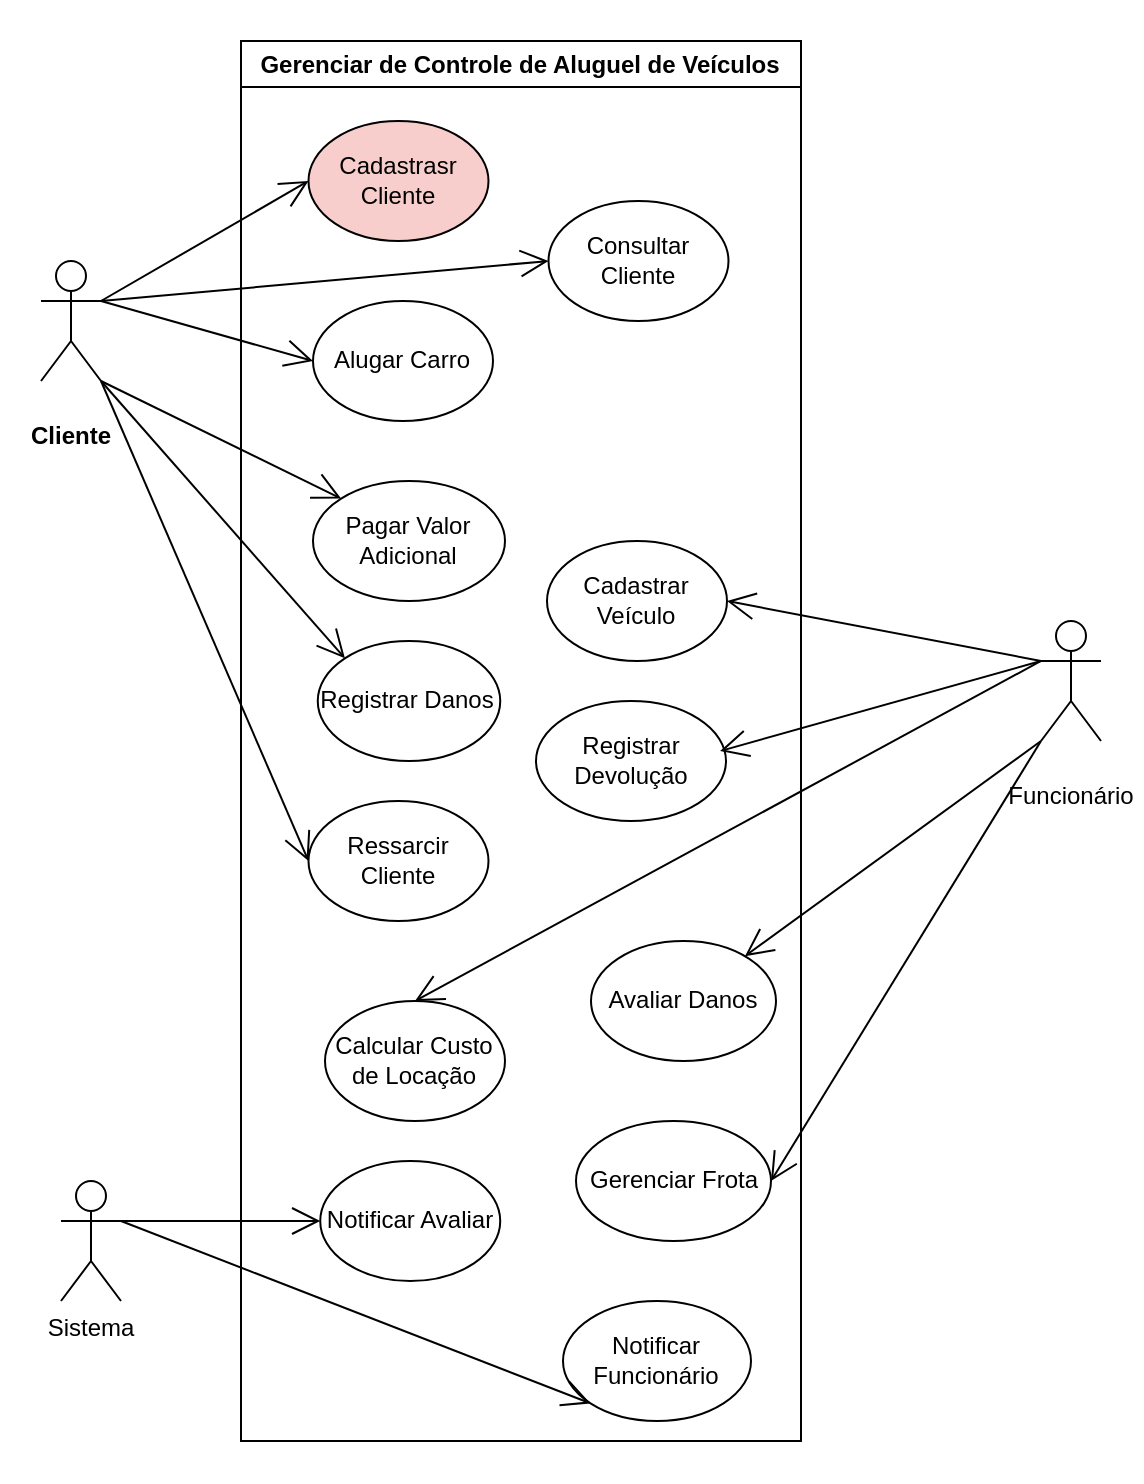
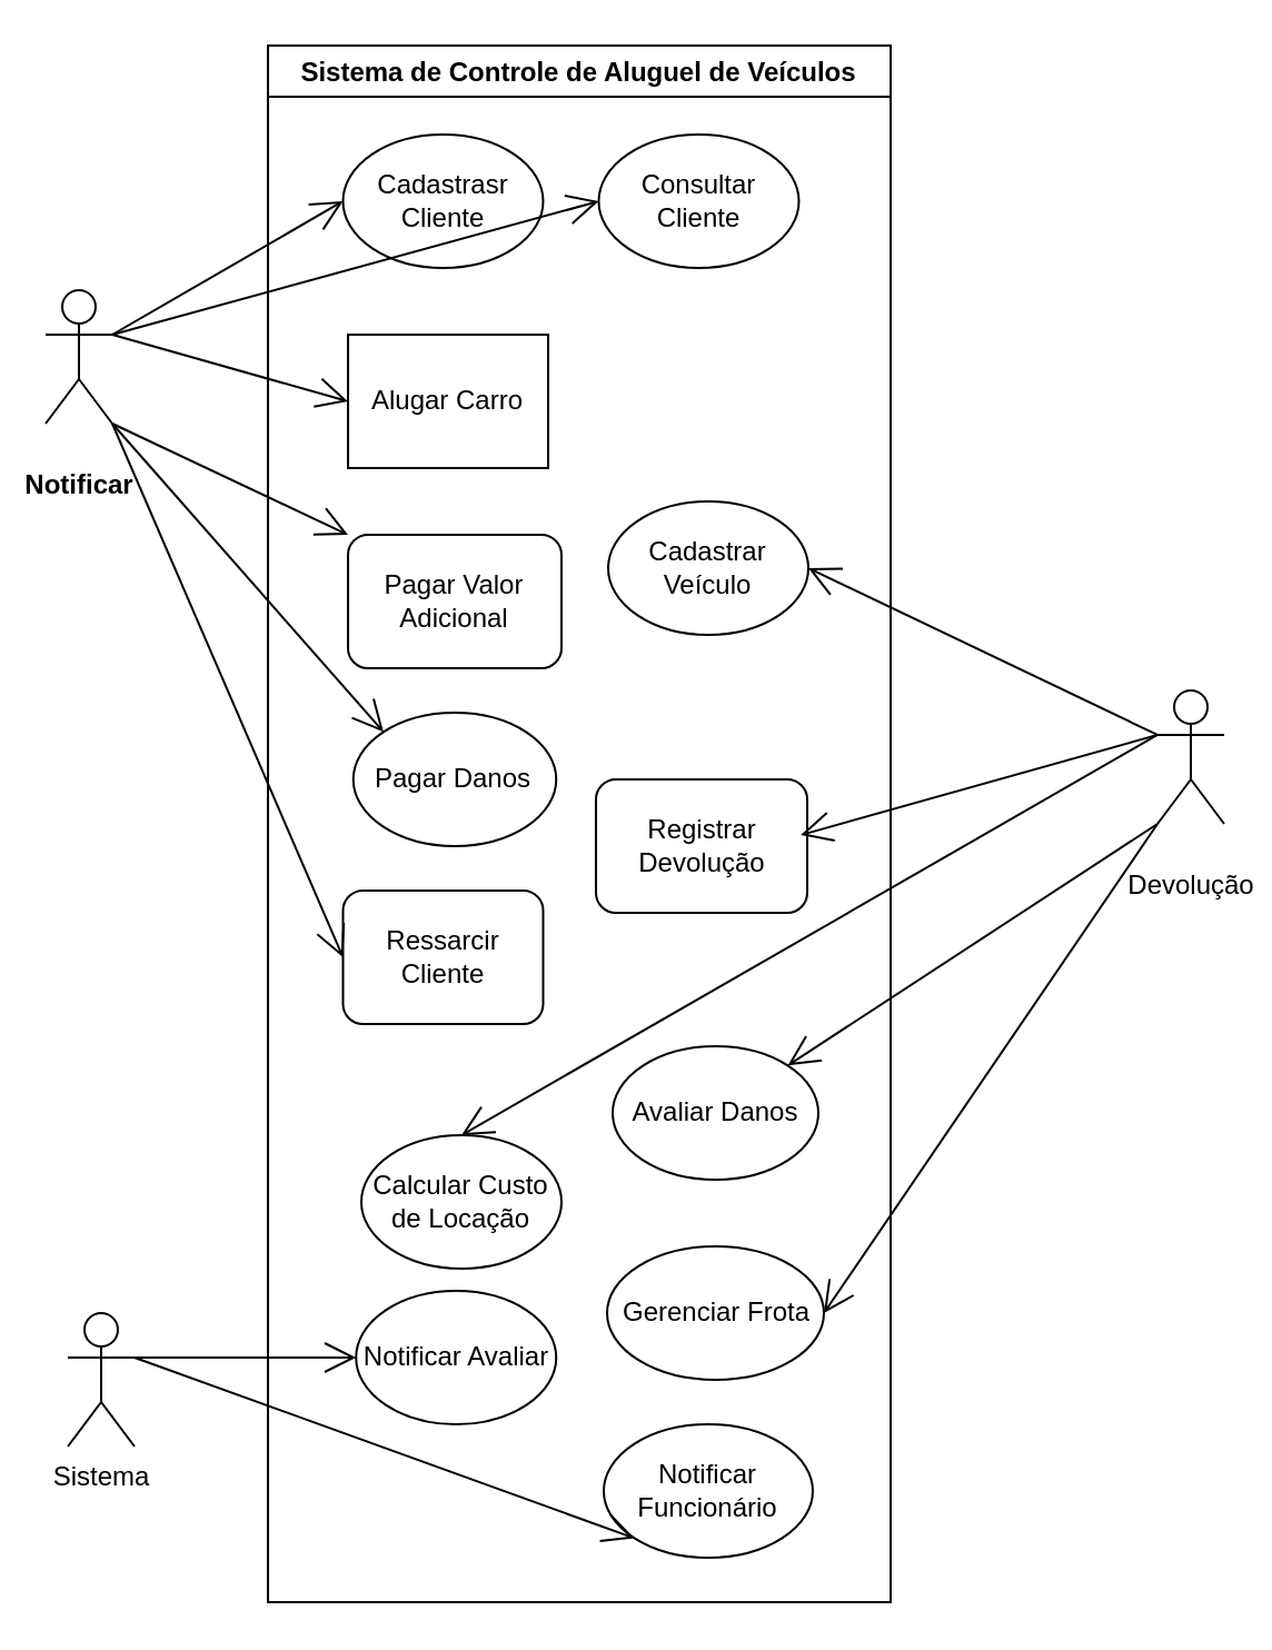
- <mxCell id="2" value="Gerenciar de Controle de Aluguel de Veículos" style="swimlane;" vertex="1" parent="1"><mxGeometry x="120" y="20" width="280" height="700" as="geometry" /></mxCell>
+ <mxCell id="2" value="Sistema de Controle de Aluguel de Veículos" style="swimlane;" vertex="1" parent="1"><mxGeometry x="120" y="20" width="280" height="700" as="geometry" /></mxCell>
- <mxCell id="3" value="Cadastrasr Cliente" style="ellipse;whiteSpace=wrap;html=1;fillColor=#f8cecc;" vertex="1" parent="2"><mxGeometry x="33.75" y="40" width="90" height="60" as="geometry" /></mxCell>
+ <mxCell id="3" value="Cadastrasr Cliente" style="ellipse;whiteSpace=wrap;html=1;" vertex="1" parent="2"><mxGeometry x="33.75" y="40" width="90" height="60" as="geometry" /></mxCell>
- <mxCell id="4" value="Consultar Cliente" style="ellipse;whiteSpace=wrap;html=1;" vertex="1" parent="2"><mxGeometry x="153.75" y="80" width="90" height="60" as="geometry" /></mxCell>
+ <mxCell id="4" value="Consultar Cliente" style="ellipse;whiteSpace=wrap;html=1;" vertex="1" parent="2"><mxGeometry x="148.75" y="40" width="90" height="60" as="geometry" /></mxCell>
- <mxCell id="5" value="Alugar Carro" style="ellipse;whiteSpace=wrap;html=1;" vertex="1" parent="2"><mxGeometry x="36" y="130" width="90" height="60" as="geometry" /></mxCell>
+ <mxCell id="5" value="Alugar Carro" style="whiteSpace=wrap;html=1;rounded=0;" vertex="1" parent="2"><mxGeometry x="36" y="130" width="90" height="60" as="geometry" /></mxCell>
- <mxCell id="17" value="&#10;&lt;strong&gt;Cliente&lt;/strong&gt;&#10;&#10;" style="shape=umlActor;verticalLabelPosition=bottom;verticalAlign=top;html=1;" vertex="1" parent="1"><mxGeometry x="20" y="130" width="30" height="60" as="geometry" /></mxCell>
+ <mxCell id="17" value="&#10;&lt;strong&gt;Notificar&lt;/strong&gt;&#10;&#10;" style="shape=umlActor;verticalLabelPosition=bottom;verticalAlign=top;html=1;" vertex="1" parent="1"><mxGeometry x="20" y="130" width="30" height="60" as="geometry" /></mxCell>
- <mxCell id="6" value="Pagar Valor Adicional" style="ellipse;whiteSpace=wrap;html=1;" vertex="1" parent="2"><mxGeometry x="36" y="220" width="96" height="60" as="geometry" /></mxCell>
+ <mxCell id="6" value="Pagar Valor Adicional" style="whiteSpace=wrap;html=1;rounded=1;" vertex="1" parent="2"><mxGeometry x="36" y="220" width="96" height="60" as="geometry" /></mxCell>
- <mxCell id="15" value="Cadastrar Veículo" style="ellipse;whiteSpace=wrap;html=1;" vertex="1" parent="2"><mxGeometry x="153" y="250" width="90" height="60" as="geometry" /></mxCell>
+ <mxCell id="15" value="Cadastrar Veículo" style="ellipse;whiteSpace=wrap;html=1;" vertex="1" parent="2"><mxGeometry x="153" y="205" width="90" height="60" as="geometry" /></mxCell>
- <mxCell id="12" value="Registrar Danos" style="ellipse;whiteSpace=wrap;html=1;" vertex="1" parent="2"><mxGeometry x="38.37" y="300" width="91.25" height="60" as="geometry" /></mxCell>
+ <mxCell id="12" value="Pagar Danos" style="ellipse;whiteSpace=wrap;html=1;" vertex="1" parent="2"><mxGeometry x="38.37" y="300" width="91.25" height="60" as="geometry" /></mxCell>
- <mxCell id="8" value="Registrar Devolução" style="ellipse;whiteSpace=wrap;html=1;" vertex="1" parent="2"><mxGeometry x="147.5" y="330" width="95" height="60" as="geometry" /></mxCell>
+ <mxCell id="8" value="Registrar Devolução" style="whiteSpace=wrap;html=1;rounded=1;" vertex="1" parent="2"><mxGeometry x="147.5" y="330" width="95" height="60" as="geometry" /></mxCell>
- <mxCell id="18" value="&#10;Funcionário&#10;&#10;" style="shape=umlActor;verticalLabelPosition=bottom;verticalAlign=top;html=1;" vertex="1" parent="1"><mxGeometry x="520" y="310" width="30" height="60" as="geometry" /></mxCell>
+ <mxCell id="18" value="&#10;Devolução&#10;&#10;" style="shape=umlActor;verticalLabelPosition=bottom;verticalAlign=top;html=1;" vertex="1" parent="1"><mxGeometry x="520" y="310" width="30" height="60" as="geometry" /></mxCell>
- <mxCell id="7" value="Ressarcir Cliente" style="ellipse;whiteSpace=wrap;html=1;" vertex="1" parent="2"><mxGeometry x="33.75" y="380" width="90" height="60" as="geometry" /></mxCell>
+ <mxCell id="7" value="Ressarcir Cliente" style="whiteSpace=wrap;html=1;rounded=1;" vertex="1" parent="2"><mxGeometry x="33.75" y="380" width="90" height="60" as="geometry" /></mxCell>
- <mxCell id="10" value="Avaliar Danos" style="ellipse;whiteSpace=wrap;html=1;" vertex="1" parent="2"><mxGeometry x="175" y="450" width="92.5" height="60" as="geometry" /></mxCell>
+ <mxCell id="10" value="Avaliar Danos" style="ellipse;whiteSpace=wrap;html=1;" vertex="1" parent="2"><mxGeometry x="155" y="450" width="92.5" height="60" as="geometry" /></mxCell>
- <mxCell id="9" value="Calcular Custo de Locação" style="ellipse;whiteSpace=wrap;html=1;" vertex="1" parent="2"><mxGeometry x="42" y="480" width="90" height="60" as="geometry" /></mxCell>
+ <mxCell id="9" value="Calcular Custo de Locação" style="ellipse;whiteSpace=wrap;html=1;" vertex="1" parent="2"><mxGeometry x="42" y="490" width="90" height="60" as="geometry" /></mxCell>
- <mxCell id="11" value="Gerenciar Frota" style="ellipse;whiteSpace=wrap;html=1;" vertex="1" parent="2"><mxGeometry x="167.5" y="540" width="97.5" height="60" as="geometry" /></mxCell>
+ <mxCell id="11" value="Gerenciar Frota" style="ellipse;whiteSpace=wrap;html=1;" vertex="1" parent="2"><mxGeometry x="152.5" y="540" width="97.5" height="60" as="geometry" /></mxCell>
- <mxCell id="14" value="Notificar Funcionário" style="ellipse;whiteSpace=wrap;html=1;" vertex="1" parent="2"><mxGeometry x="161" y="630" width="94" height="60" as="geometry" /></mxCell>
+ <mxCell id="14" value="Notificar Funcionário" style="ellipse;whiteSpace=wrap;html=1;" vertex="1" parent="2"><mxGeometry x="151" y="620" width="94" height="60" as="geometry" /></mxCell>
